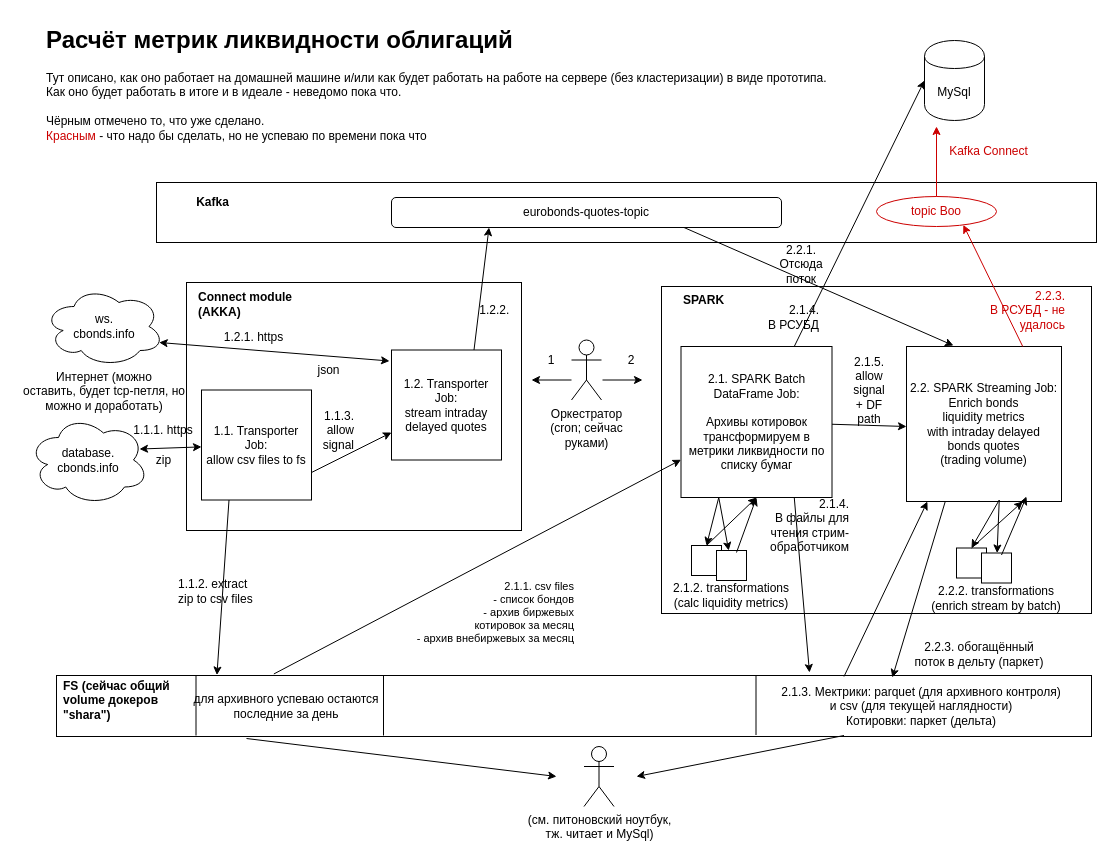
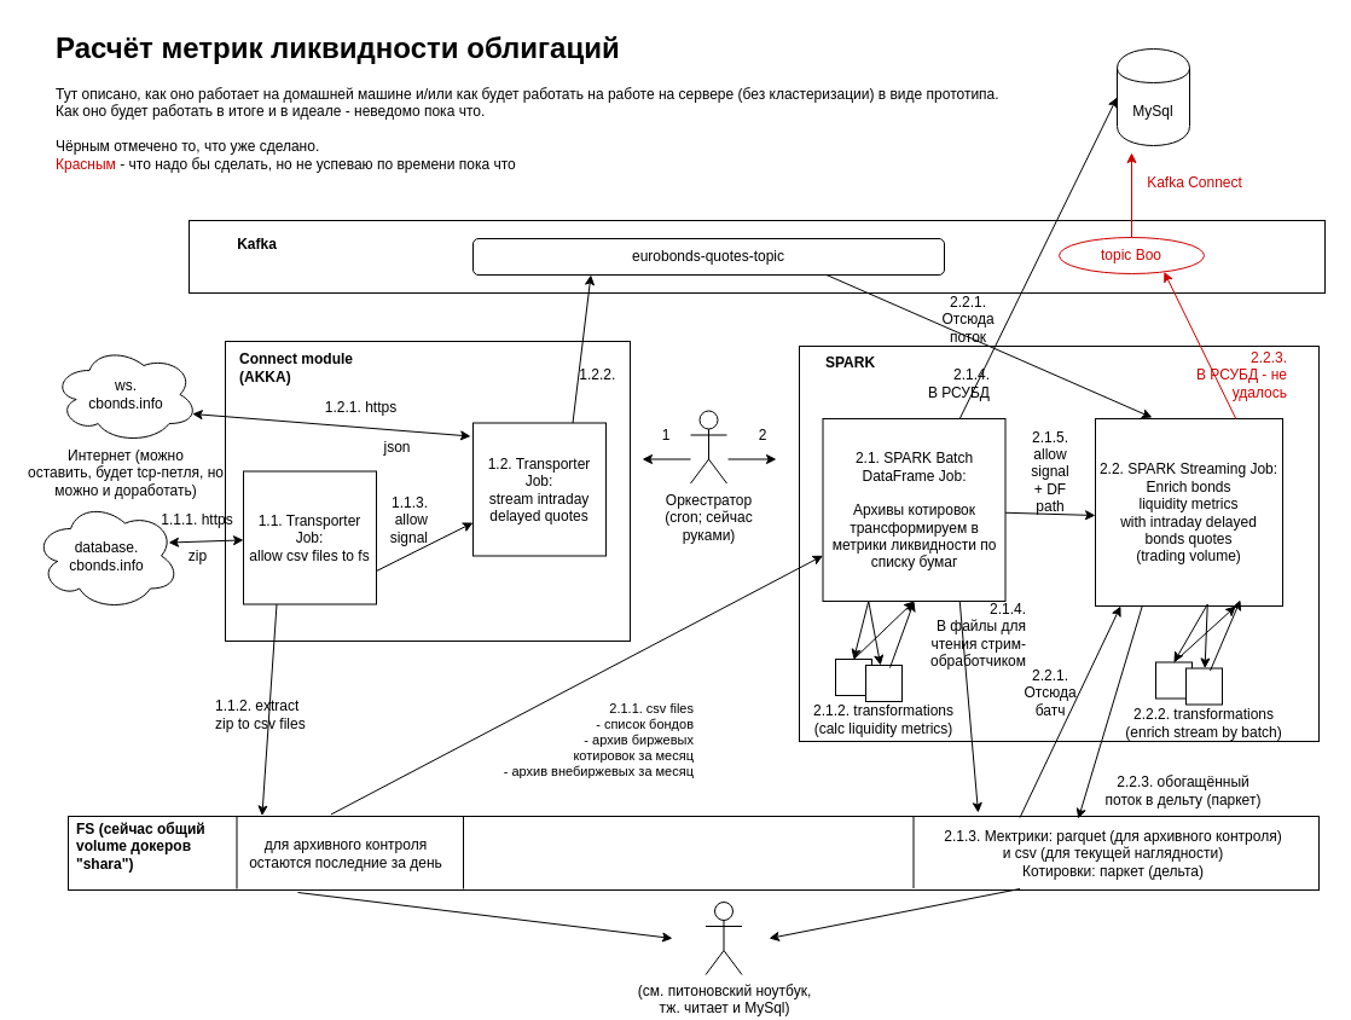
- <mxCell id="17" value="1.2.1. https" style="text;html=1;strokeColor=none;fillColor=none;align=center;verticalAlign=middle;whiteSpace=wrap;rounded=0;" parent="1" vertex="1"><mxGeometry x="221" y="327" width="65" height="20" as="geometry" /></mxCell>
+ <mxCell id="17" value="1.2.1. https" style="text;html=1;strokeColor=none;fillColor=none;align=center;verticalAlign=middle;whiteSpace=wrap;rounded=0;" parent="1" vertex="1"><mxGeometry x="266" y="327" width="65" height="20" as="geometry" /></mxCell>
+ <mxCell id="75" value="2.2.1. Отсюда батч" style="text;html=1;strokeColor=none;fillColor=none;align=center;verticalAlign=middle;whiteSpace=wrap;rounded=0;fontColor=#000000;" vertex="1" parent="1"><mxGeometry x="849" y="562.5" width="40" height="20" as="geometry" /></mxCell>
- <mxCell id="62" value="&lt;font color=&quot;#000000&quot;&gt;для архивного успеваю остаются последние за день&lt;/font&gt;" style="rounded=0;whiteSpace=wrap;html=1;labelBackgroundColor=none;strokeColor=none;fontColor=#CC6600;" parent="1" vertex="1"><mxGeometry x="191" y="685.5" width="190" height="40" as="geometry" /></mxCell>
+ <mxCell id="62" value="&lt;font color=&quot;#000000&quot;&gt;для архивного контроля остаются последние за день&lt;/font&gt;" style="rounded=0;whiteSpace=wrap;html=1;labelBackgroundColor=none;strokeColor=none;fontColor=#CC6600;" parent="1" vertex="1"><mxGeometry x="191" y="685.5" width="190" height="40" as="geometry" /></mxCell>
